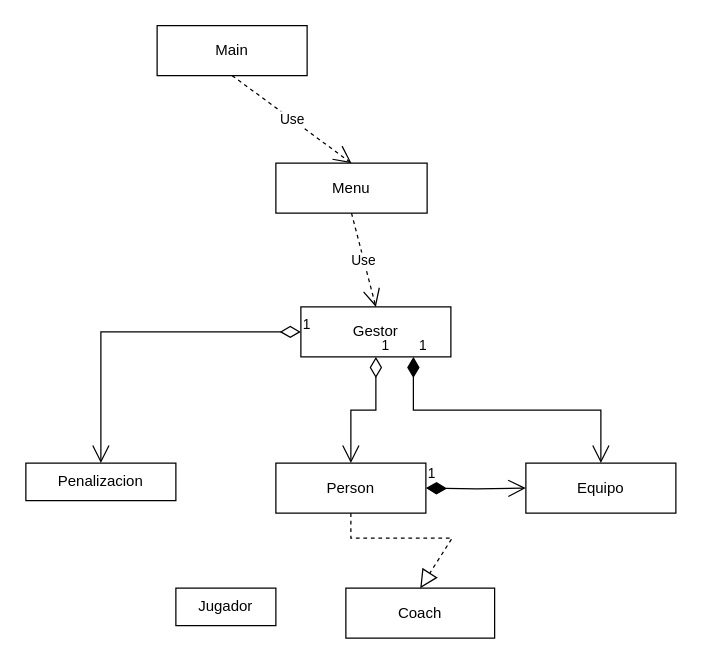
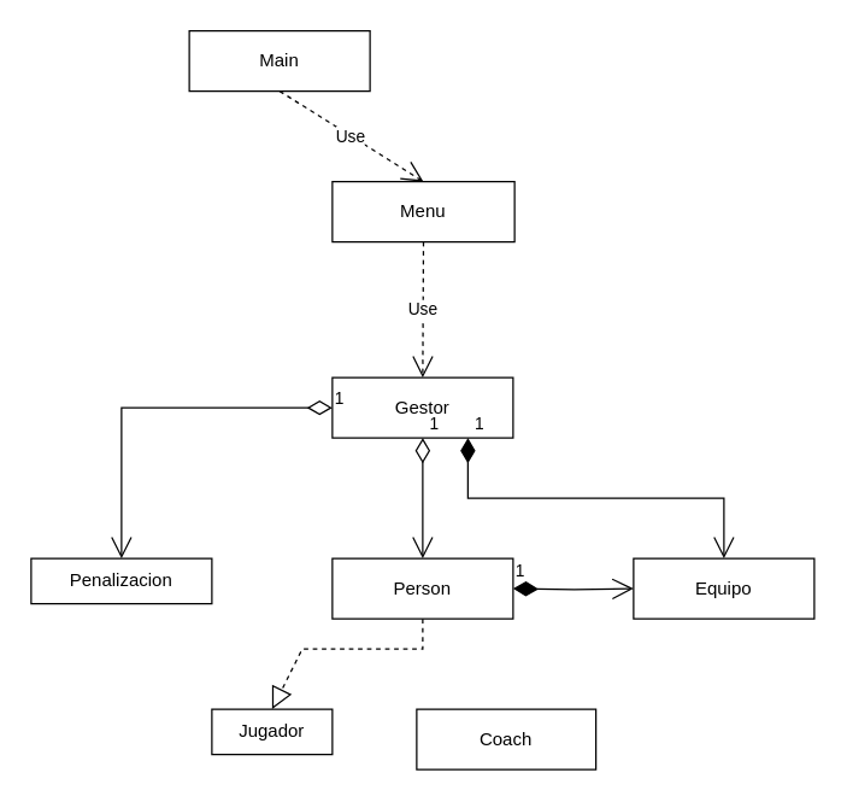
- <mxCell id="3" value="Menu" style="html=1;whiteSpace=wrap;" parent="1" vertex="1"><mxGeometry x="220" y="130" width="121" height="40" as="geometry" /></mxCell>
+ <mxCell id="3" value="Menu" style="html=1;whiteSpace=wrap;" parent="1" vertex="1"><mxGeometry x="220" y="120" width="121" height="40" as="geometry" /></mxCell>
- <mxCell id="7" value="Gestor" style="html=1;whiteSpace=wrap;" parent="1" vertex="1"><mxGeometry x="240" y="245" width="120" height="40" as="geometry" /></mxCell>
+ <mxCell id="7" value="Gestor" style="html=1;whiteSpace=wrap;" parent="1" vertex="1"><mxGeometry x="220" y="250" width="120" height="40" as="geometry" /></mxCell>
+ <mxCell id="13" value="" style="endArrow=block;dashed=1;endFill=0;endSize=12;html=1;rounded=0;exitX=0.5;exitY=1;exitDx=0;exitDy=0;entryX=0.5;entryY=0;entryDx=0;entryDy=0;" parent="1" source="4" target="6" edge="1"><mxGeometry width="160" relative="1" as="geometry"><mxPoint x="290" y="420" as="sourcePoint" /><mxPoint x="161" y="500" as="targetPoint" /><Array as="points"><mxPoint x="280" y="430" /><mxPoint x="250" y="430" /><mxPoint x="200" y="430" /></Array></mxGeometry></mxCell>
- <mxCell id="12" value="" style="endArrow=block;dashed=1;endFill=0;endSize=12;html=1;rounded=0;exitX=0.5;exitY=1;exitDx=0;exitDy=0;entryX=0.5;entryY=0;entryDx=0;entryDy=0;" parent="1" source="4" target="5" edge="1"><mxGeometry width="160" relative="1" as="geometry"><mxPoint x="380" y="300" as="sourcePoint" /><mxPoint x="540" y="300" as="targetPoint" /><Array as="points"><mxPoint x="280" y="430" /><mxPoint x="340" y="430" /><mxPoint x="361" y="430" /></Array></mxGeometry></mxCell>
